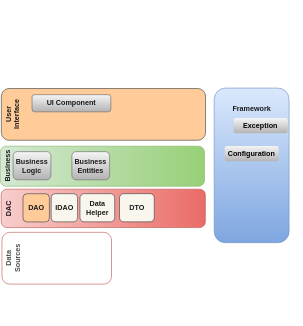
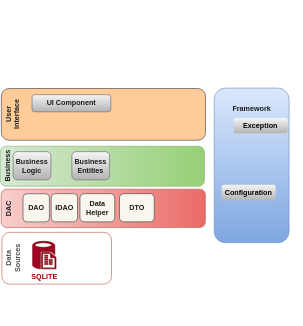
- <mxCell id="7" value="&lt;div style=&quot;&quot;&gt;&lt;font color=&quot;#000000&quot;&gt;&lt;b&gt;Configuration&lt;/b&gt;&lt;/font&gt;&lt;/div&gt;" style="rounded=1;whiteSpace=wrap;html=1;fillColor=#f5f5f5;strokeColor=none;gradientColor=#b3b3b3;" parent="1" vertex="1"><mxGeometry x="373.02" y="243" width="90.19" height="25.75" as="geometry" /></mxCell>
+ <mxCell id="7" value="&lt;div style=&quot;&quot;&gt;&lt;font color=&quot;#000000&quot;&gt;&lt;b&gt;Configuration&lt;/b&gt;&lt;/font&gt;&lt;/div&gt;" style="rounded=1;whiteSpace=wrap;html=1;fillColor=#f5f5f5;strokeColor=none;gradientColor=#b3b3b3;" parent="1" vertex="1"><mxGeometry x="368.02" y="308" width="90.19" height="25.75" as="geometry" /></mxCell>
- <mxCell id="3" value="&lt;font color=&quot;#1a1a1a&quot;&gt;&lt;b&gt;DAO&lt;/b&gt;&lt;br&gt;&lt;/font&gt;" style="rounded=1;whiteSpace=wrap;html=1;fillColor=#ffcc99;strokeColor=#36393d;" parent="1" vertex="1"><mxGeometry x="36.62" y="322.81" width="44" height="47" as="geometry" /></mxCell>
+ <mxCell id="3" value="&lt;font color=&quot;#1a1a1a&quot;&gt;&lt;b&gt;DAO&lt;/b&gt;&lt;br&gt;&lt;/font&gt;" style="rounded=1;whiteSpace=wrap;html=1;fillColor=#f9f7ed;strokeColor=#36393d;" parent="1" vertex="1"><mxGeometry x="36.62" y="322.81" width="44" height="47" as="geometry" /></mxCell>
+ <mxCell id="14" value="&lt;b&gt;&lt;font color=&quot;#990000&quot;&gt;SQLITE&lt;/font&gt;&lt;/b&gt;" style="verticalLabelPosition=bottom;html=1;verticalAlign=top;align=center;strokeColor=#6F0000;fillColor=#a20025;shape=mxgraph.azure.sql_reporting;fontColor=#ffffff;" parent="1" vertex="1"><mxGeometry x="52.67" y="402.17" width="38.95" height="46" as="geometry" /></mxCell>
